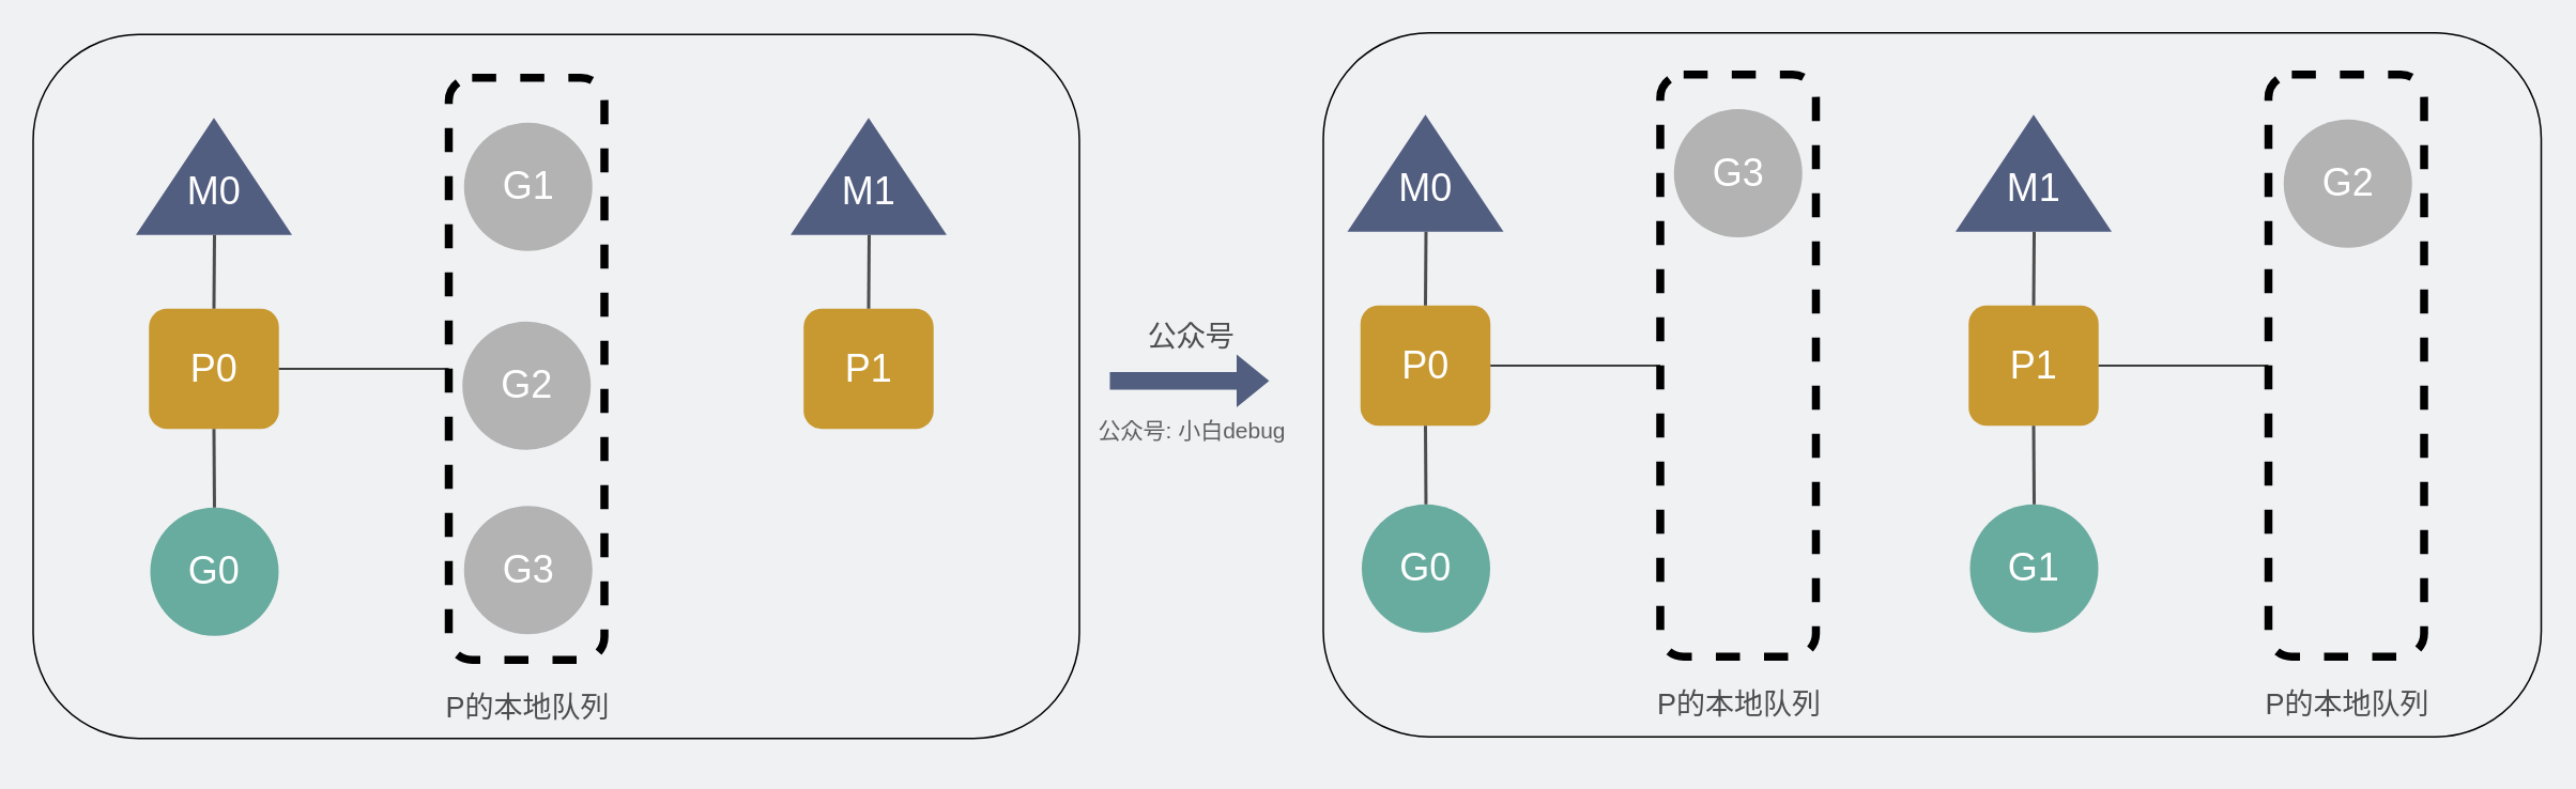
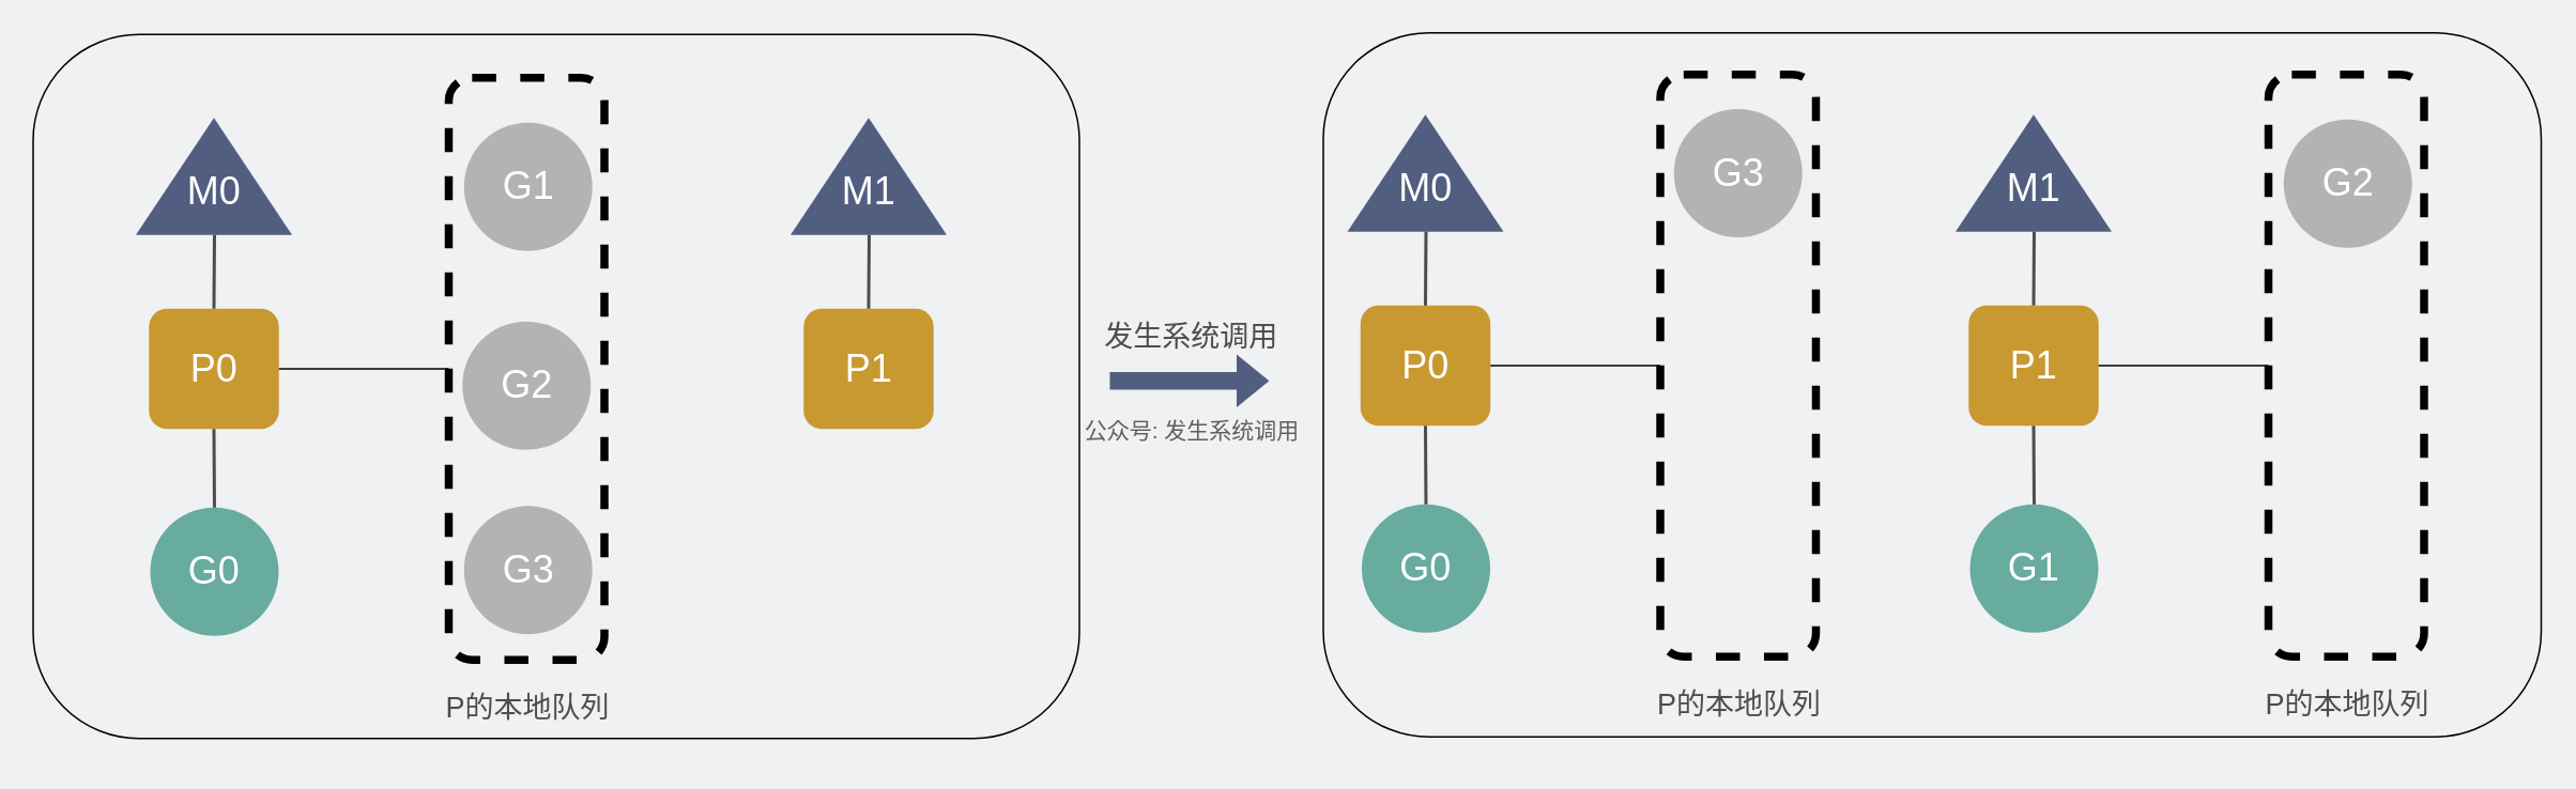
- <mxCell id="25" value="&lt;font color=&quot;#4d4d4d&quot; style=&quot;font-size: 18px;&quot;&gt;公众号&lt;/font&gt;" style="text;html=1;align=center;verticalAlign=middle;whiteSpace=wrap;rounded=0;" parent="1" vertex="1"><mxGeometry x="686.49" y="195.01" width="112" height="30" as="geometry" /></mxCell>
+ <mxCell id="25" value="&lt;font color=&quot;#4d4d4d&quot; style=&quot;font-size: 18px;&quot;&gt;发生系统调用&lt;/font&gt;" style="text;html=1;align=center;verticalAlign=middle;whiteSpace=wrap;rounded=0;" parent="1" vertex="1"><mxGeometry x="686.49" y="195.01" width="112" height="30" as="geometry" /></mxCell>
- <mxCell id="23" value="&lt;font style=&quot;font-size: 14px;&quot;&gt;公众号: 小白debug&lt;/font&gt;" style="text;html=1;align=center;verticalAlign=middle;whiteSpace=wrap;rounded=0;opacity=80;textOpacity=60;" parent="1" vertex="1"><mxGeometry x="629.99" y="253.01" width="225" height="30" as="geometry" /></mxCell>
+ <mxCell id="23" value="&lt;font style=&quot;font-size: 14px;&quot;&gt;公众号: 发生系统调用&lt;/font&gt;" style="text;html=1;align=center;verticalAlign=middle;whiteSpace=wrap;rounded=0;opacity=80;textOpacity=60;" parent="1" vertex="1"><mxGeometry x="629.99" y="253.01" width="225" height="30" as="geometry" /></mxCell>
